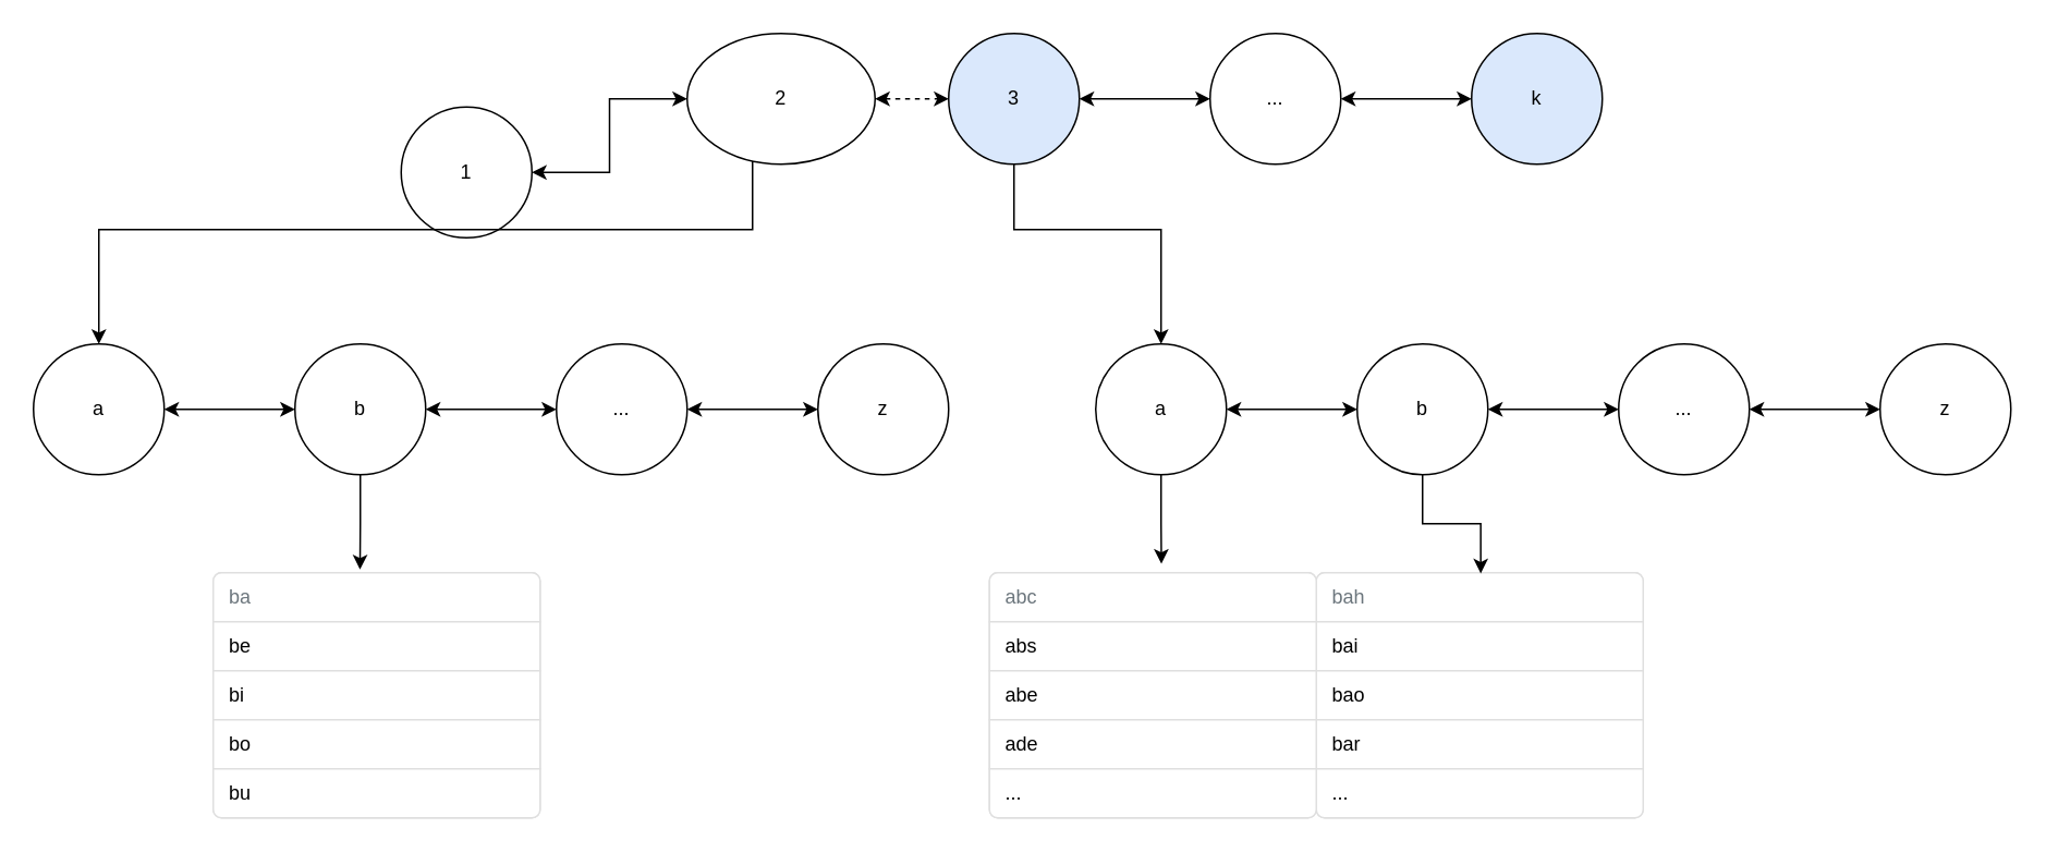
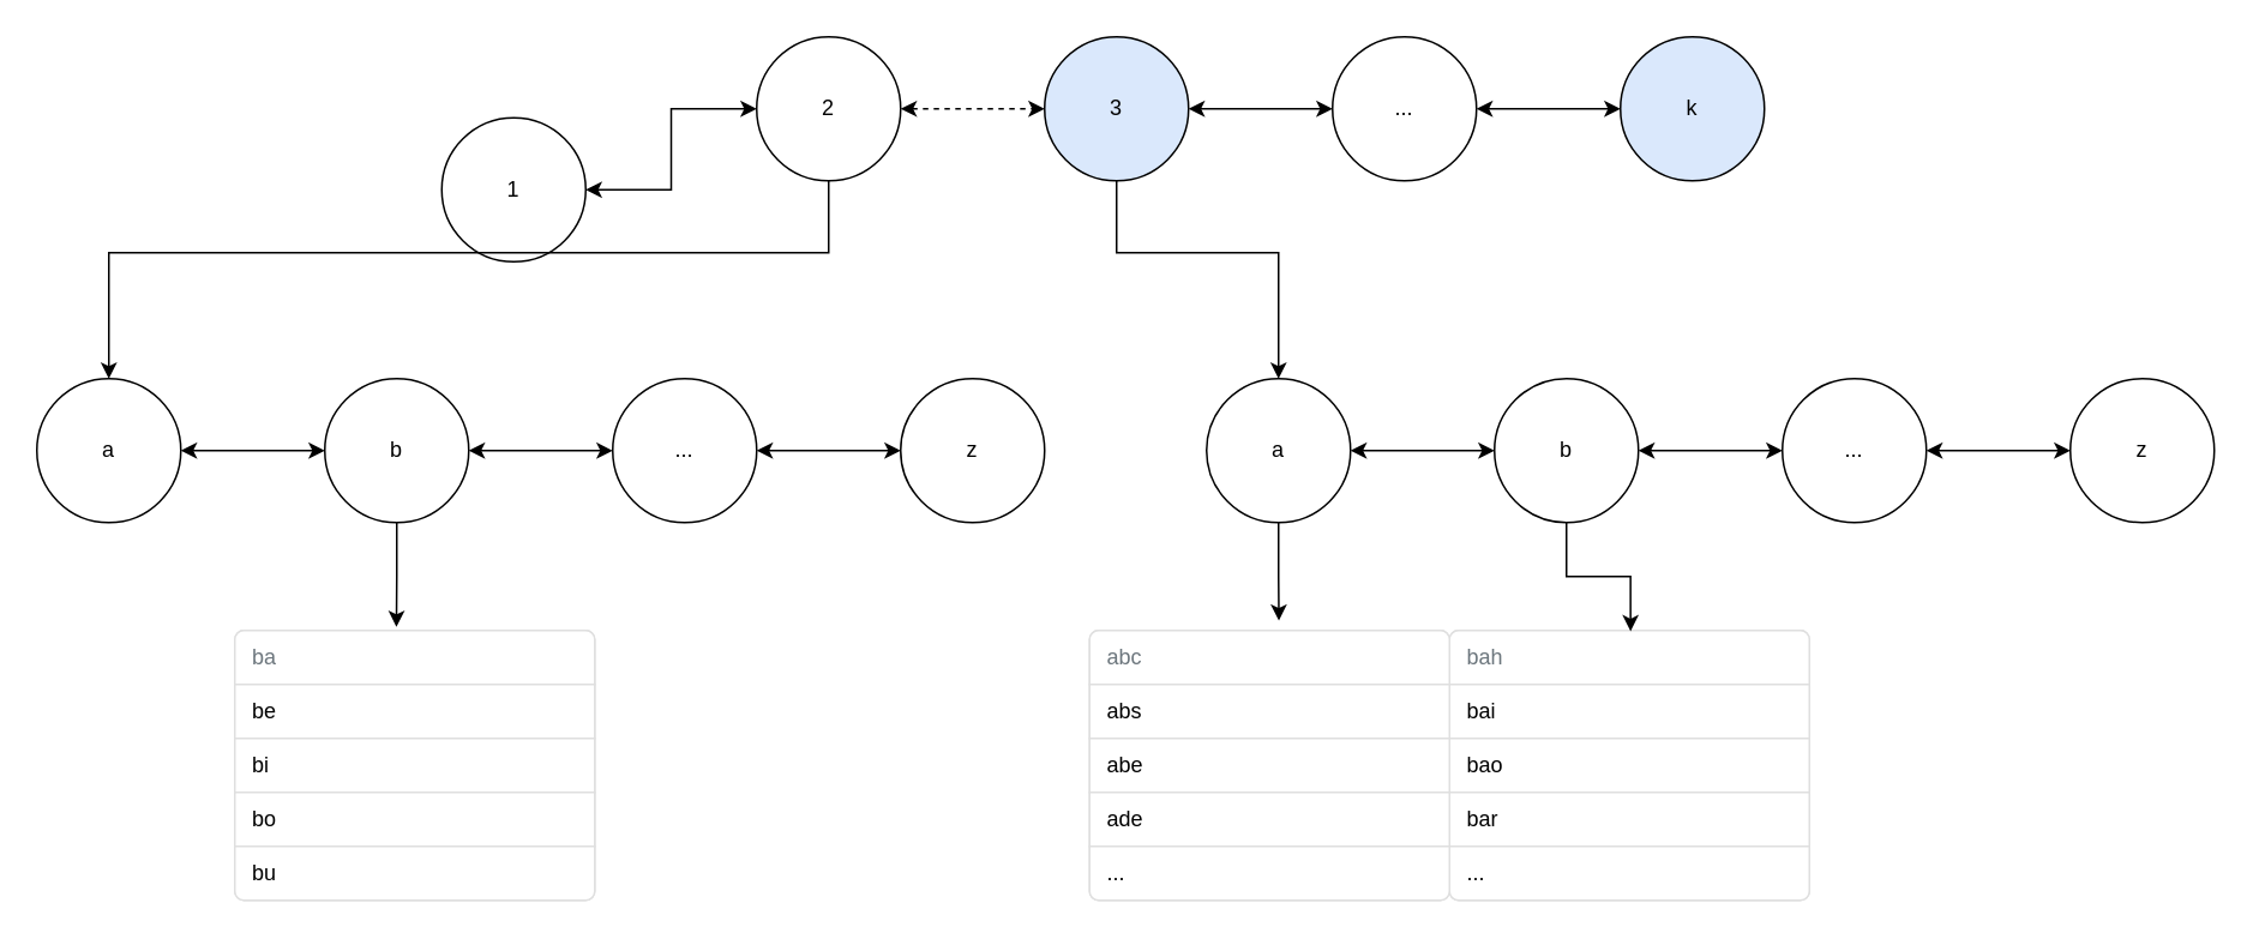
- <mxCell id="6" value="2" style="ellipse;whiteSpace=wrap;html=1;" vertex="1" parent="1"><mxGeometry x="420" y="20" width="115" height="80" as="geometry" /></mxCell>
+ <mxCell id="6" value="2" style="ellipse;whiteSpace=wrap;html=1;" vertex="1" parent="1"><mxGeometry x="420" y="20" width="80" height="80" as="geometry" /></mxCell>
